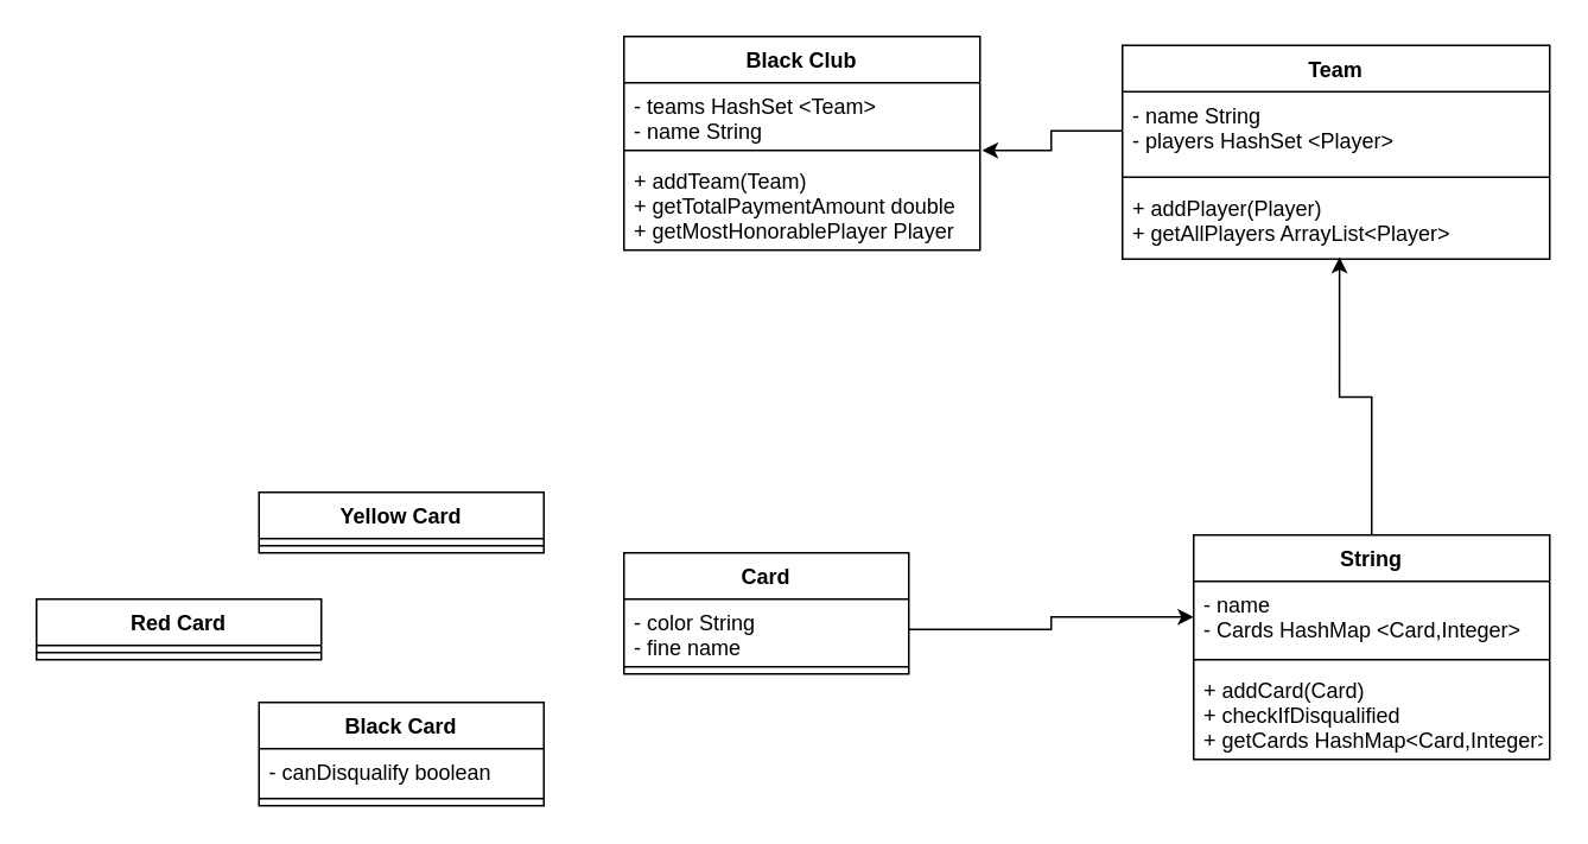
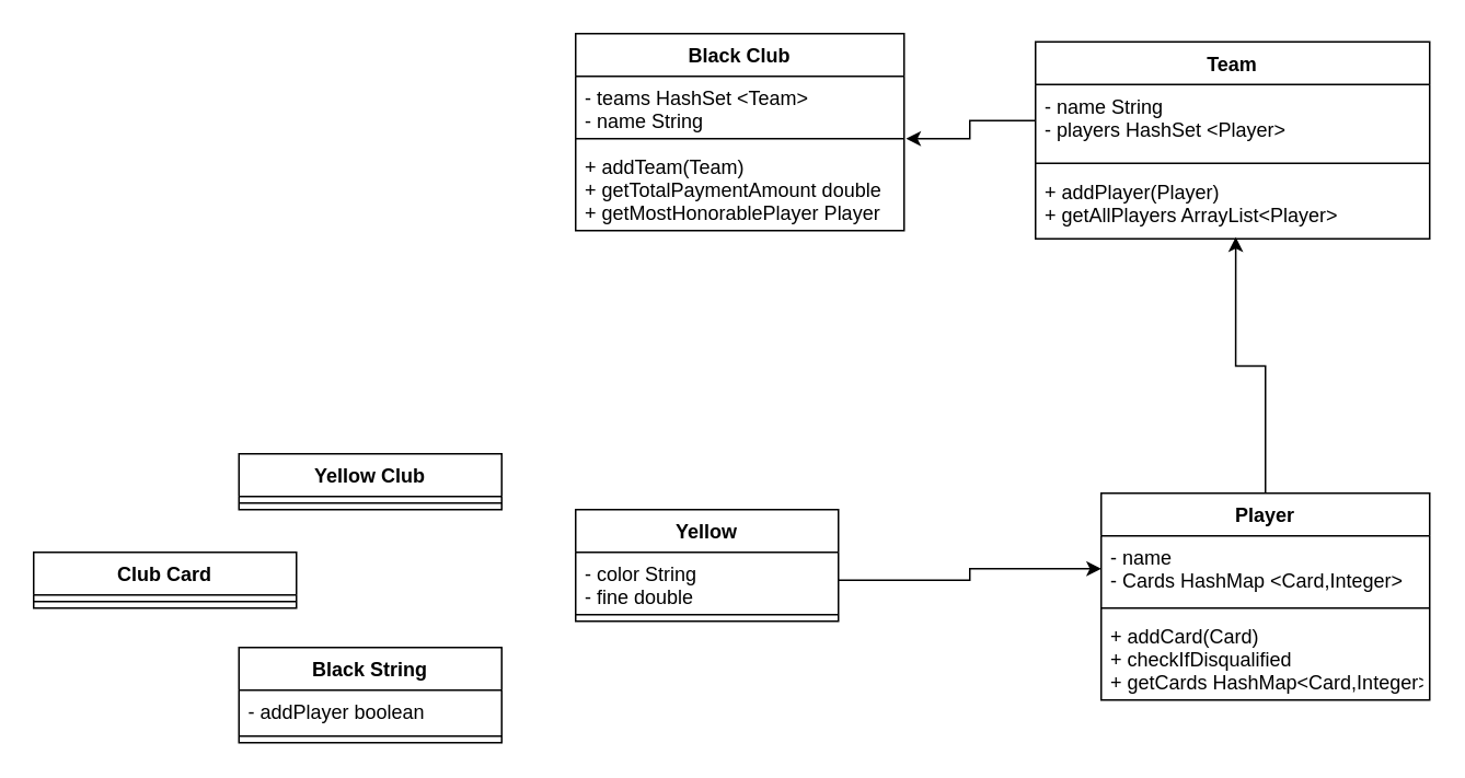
- <mxCell id="19" value="Yellow Card" style="swimlane;fontStyle=1;align=center;verticalAlign=top;childLayout=stackLayout;horizontal=1;startSize=26;horizontalStack=0;resizeParent=1;resizeParentMax=0;resizeLast=0;collapsible=1;marginBottom=0;" vertex="1" parent="1"><mxGeometry x="145" y="276" width="160" height="34" as="geometry" /></mxCell>
+ <mxCell id="19" value="Yellow Club" style="swimlane;fontStyle=1;align=center;verticalAlign=top;childLayout=stackLayout;horizontal=1;startSize=26;horizontalStack=0;resizeParent=1;resizeParentMax=0;resizeLast=0;collapsible=1;marginBottom=0;" vertex="1" parent="1"><mxGeometry x="145" y="276" width="160" height="34" as="geometry" /></mxCell>
- <mxCell id="23" value="String" style="swimlane;fontStyle=1;align=center;verticalAlign=top;childLayout=stackLayout;horizontal=1;startSize=26;horizontalStack=0;resizeParent=1;resizeParentMax=0;resizeLast=0;collapsible=1;marginBottom=0;" parent="1" vertex="1"><mxGeometry x="670" y="300" width="200" height="126" as="geometry" /></mxCell>
+ <mxCell id="23" value="Player" style="swimlane;fontStyle=1;align=center;verticalAlign=top;childLayout=stackLayout;horizontal=1;startSize=26;horizontalStack=0;resizeParent=1;resizeParentMax=0;resizeLast=0;collapsible=1;marginBottom=0;" parent="1" vertex="1"><mxGeometry x="670" y="300" width="200" height="126" as="geometry" /></mxCell>
- <mxCell id="13" value="Card" style="swimlane;fontStyle=1;align=center;verticalAlign=top;childLayout=stackLayout;horizontal=1;startSize=26;horizontalStack=0;resizeParent=1;resizeParentMax=0;resizeLast=0;collapsible=1;marginBottom=0;" parent="1" vertex="1"><mxGeometry x="350" y="310" width="160" height="68" as="geometry" /></mxCell>
+ <mxCell id="13" value="Yellow" style="swimlane;fontStyle=1;align=center;verticalAlign=top;childLayout=stackLayout;horizontal=1;startSize=26;horizontalStack=0;resizeParent=1;resizeParentMax=0;resizeLast=0;collapsible=1;marginBottom=0;" parent="1" vertex="1"><mxGeometry x="350" y="310" width="160" height="68" as="geometry" /></mxCell>
- <mxCell id="21" value="Red Card" style="swimlane;fontStyle=1;align=center;verticalAlign=top;childLayout=stackLayout;horizontal=1;startSize=26;horizontalStack=0;resizeParent=1;resizeParentMax=0;resizeLast=0;collapsible=1;marginBottom=0;" vertex="1" parent="1"><mxGeometry x="20" y="336" width="160" height="34" as="geometry" /></mxCell>
+ <mxCell id="21" value="Club Card" style="swimlane;fontStyle=1;align=center;verticalAlign=top;childLayout=stackLayout;horizontal=1;startSize=26;horizontalStack=0;resizeParent=1;resizeParentMax=0;resizeLast=0;collapsible=1;marginBottom=0;" vertex="1" parent="1"><mxGeometry x="20" y="336" width="160" height="34" as="geometry" /></mxCell>
- <mxCell id="14" value="- color String&#10;- fine name" style="text;strokeColor=none;fillColor=none;align=left;verticalAlign=top;spacingLeft=4;spacingRight=4;overflow=hidden;rotatable=0;points=[[0,0.5],[1,0.5]];portConstraint=eastwest;" parent="13" vertex="1"><mxGeometry y="26" width="160" height="34" as="geometry" /></mxCell>
+ <mxCell id="14" value="- color String&#10;- fine double" style="text;strokeColor=none;fillColor=none;align=left;verticalAlign=top;spacingLeft=4;spacingRight=4;overflow=hidden;rotatable=0;points=[[0,0.5],[1,0.5]];portConstraint=eastwest;" parent="13" vertex="1"><mxGeometry y="26" width="160" height="34" as="geometry" /></mxCell>
- <mxCell id="16" value="Black Card" style="swimlane;fontStyle=1;align=center;verticalAlign=top;childLayout=stackLayout;horizontal=1;startSize=26;horizontalStack=0;resizeParent=1;resizeParentMax=0;resizeLast=0;collapsible=1;marginBottom=0;" vertex="1" parent="1"><mxGeometry x="145" y="394" width="160" height="58" as="geometry" /></mxCell>
+ <mxCell id="16" value="Black String" style="swimlane;fontStyle=1;align=center;verticalAlign=top;childLayout=stackLayout;horizontal=1;startSize=26;horizontalStack=0;resizeParent=1;resizeParentMax=0;resizeLast=0;collapsible=1;marginBottom=0;" vertex="1" parent="1"><mxGeometry x="145" y="394" width="160" height="58" as="geometry" /></mxCell>
- <mxCell id="17" value="- canDisqualify boolean" style="text;strokeColor=none;fillColor=none;align=left;verticalAlign=top;spacingLeft=4;spacingRight=4;overflow=hidden;rotatable=0;points=[[0,0.5],[1,0.5]];portConstraint=eastwest;" vertex="1" parent="16"><mxGeometry y="26" width="160" height="24" as="geometry" /></mxCell>
+ <mxCell id="17" value="- addPlayer boolean" style="text;strokeColor=none;fillColor=none;align=left;verticalAlign=top;spacingLeft=4;spacingRight=4;overflow=hidden;rotatable=0;points=[[0,0.5],[1,0.5]];portConstraint=eastwest;" vertex="1" parent="16"><mxGeometry y="26" width="160" height="24" as="geometry" /></mxCell>
